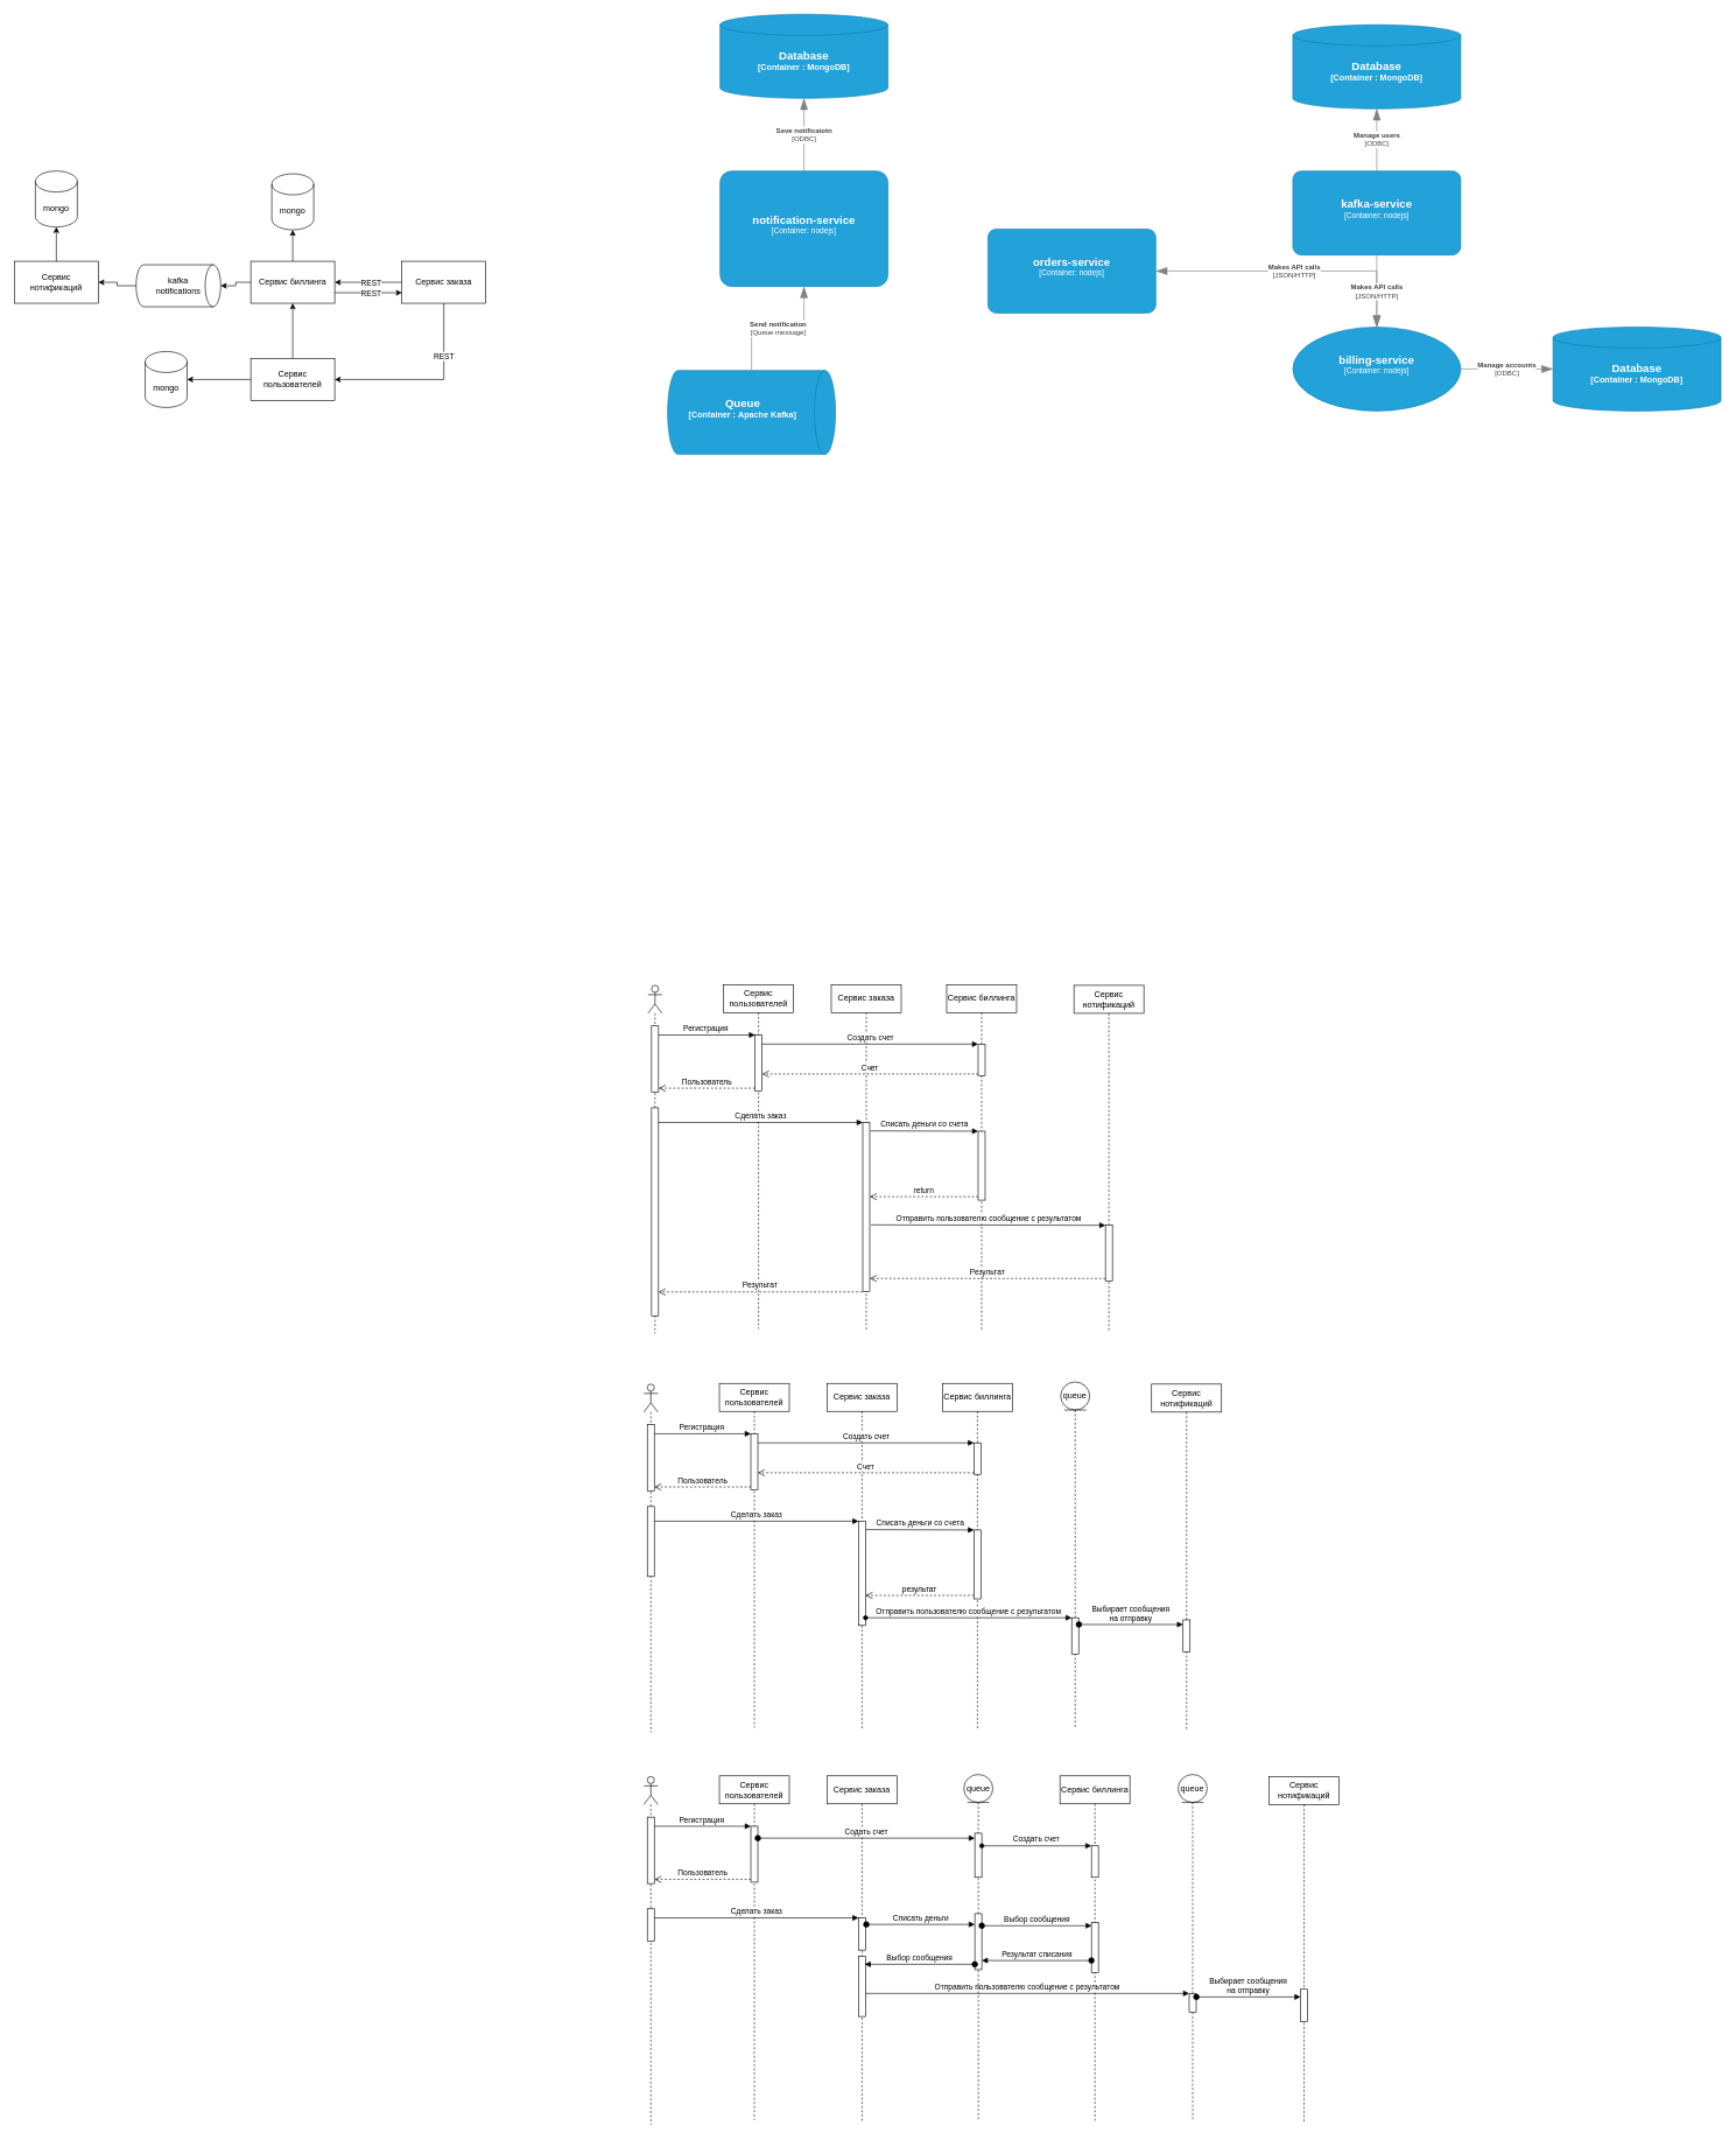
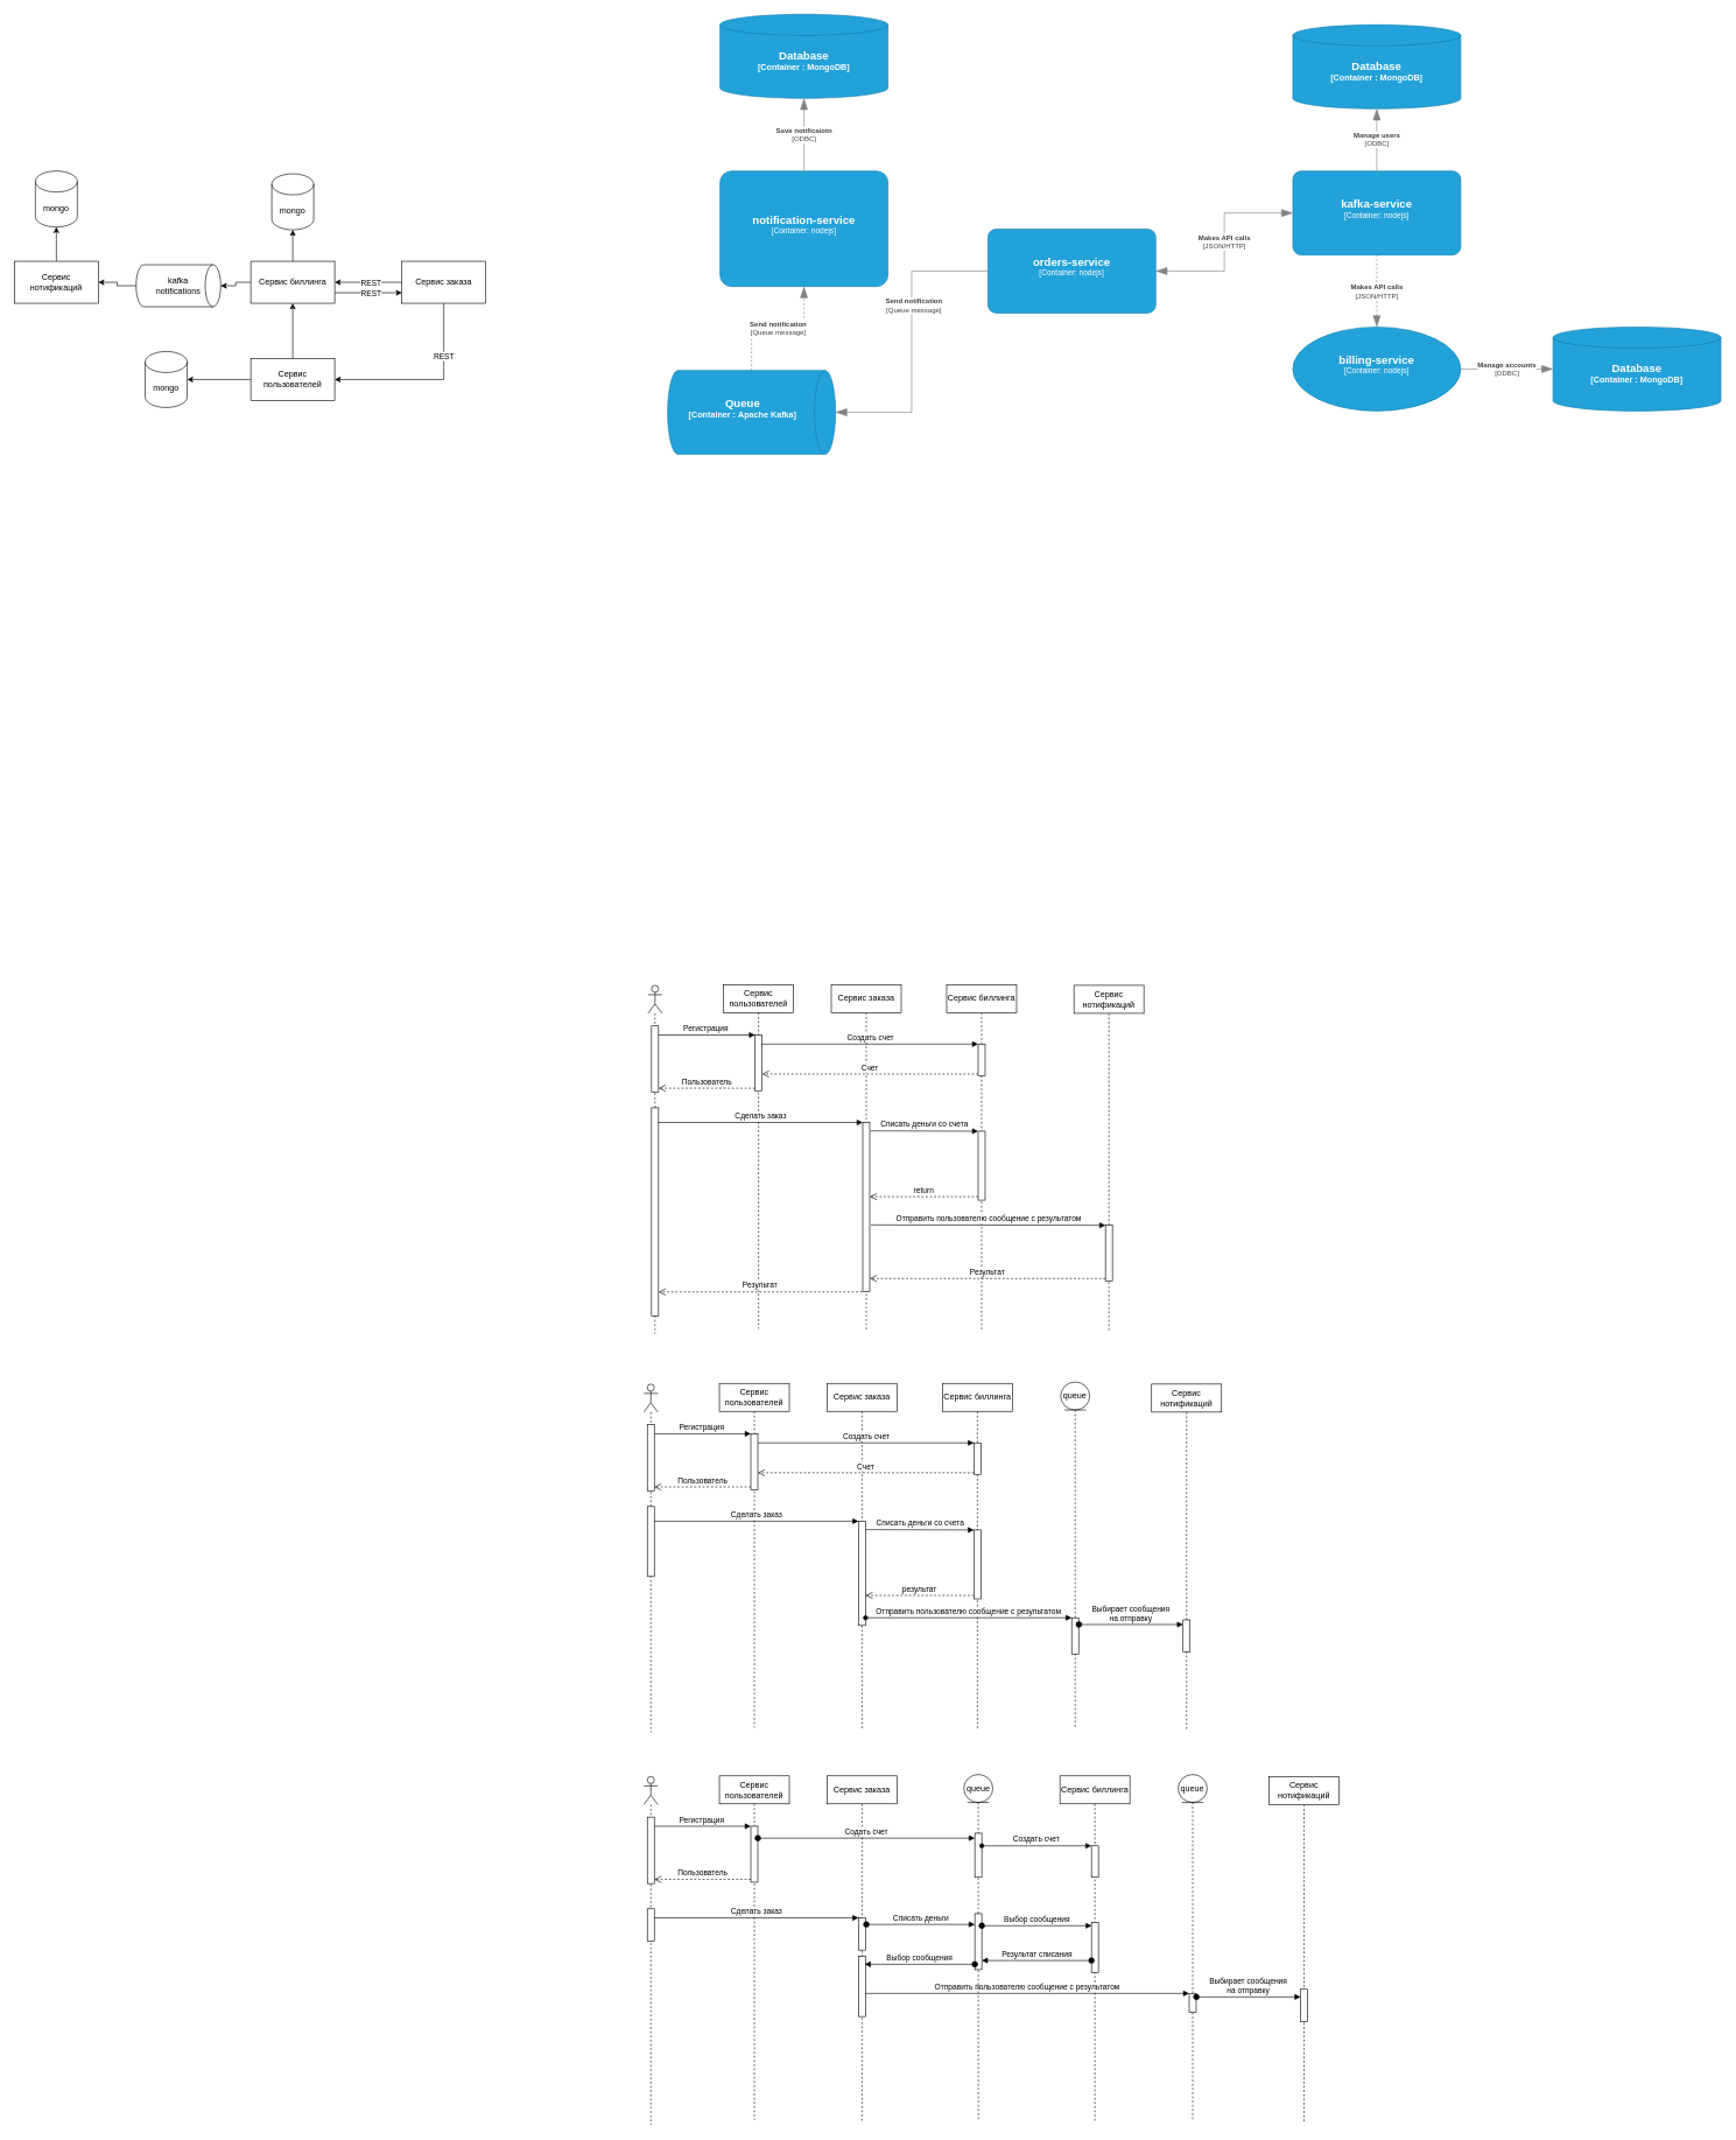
- <mxCell id="43" value="&lt;div style=&quot;text-align: left&quot;&gt;&lt;div style=&quot;text-align: center&quot;&gt;&lt;b&gt;Makes API calls&lt;/b&gt;&lt;/div&gt;&lt;div style=&quot;text-align: center&quot;&gt;[JSON/HTTP]&lt;/div&gt;&lt;/div&gt;" style="endArrow=blockThin;html=1;fontSize=10;fontColor=#404040;strokeWidth=1;endFill=1;strokeColor=#828282;elbow=vertical;metaEdit=1;endSize=14;startSize=14;jumpStyle=arc;jumpSize=16;rounded=0;edgeStyle=orthogonalEdgeStyle;" parent="1" source="34" target="35" edge="1"><mxGeometry width="240" relative="1" as="geometry"><mxPoint x="1848" y="692" as="sourcePoint" /><mxPoint x="1988" y="438" as="targetPoint" /></mxGeometry></mxCell>
+ <mxCell id="43" value="&lt;div style=&quot;text-align: left&quot;&gt;&lt;div style=&quot;text-align: center&quot;&gt;&lt;b&gt;Makes API calls&lt;/b&gt;&lt;/div&gt;&lt;div style=&quot;text-align: center&quot;&gt;[JSON/HTTP]&lt;/div&gt;&lt;/div&gt;" style="endArrow=blockThin;html=1;fontSize=10;fontColor=#404040;strokeWidth=1;endFill=1;strokeColor=#828282;elbow=vertical;metaEdit=1;endSize=14;startSize=14;jumpStyle=arc;jumpSize=16;rounded=0;edgeStyle=orthogonalEdgeStyle;dashed=1;" parent="1" source="34" target="35" edge="1"><mxGeometry width="240" relative="1" as="geometry"><mxPoint x="1848" y="692" as="sourcePoint" /><mxPoint x="1988" y="438" as="targetPoint" /></mxGeometry></mxCell>
- <mxCell id="42" value="&lt;div style=&quot;text-align: left&quot;&gt;&lt;div style=&quot;text-align: center&quot;&gt;&lt;b&gt;Makes API calls&lt;/b&gt;&lt;/div&gt;&lt;div style=&quot;text-align: center&quot;&gt;[JSON/HTTP]&lt;/div&gt;&lt;/div&gt;" style="endArrow=blockThin;html=1;fontSize=10;fontColor=#404040;strokeWidth=1;endFill=1;strokeColor=#828282;elbow=vertical;metaEdit=1;endSize=14;startSize=14;jumpStyle=arc;jumpSize=16;rounded=0;edgeStyle=orthogonalEdgeStyle;exitX=1;exitY=0.5;exitDx=0;exitDy=0;exitPerimeter=0;startArrow=blockThin;startFill=1;" parent="1" source="36" target="35" edge="1"><mxGeometry width="240" relative="1" as="geometry"><mxPoint x="1792" y="763" as="sourcePoint" /><mxPoint x="1552" y="763" as="targetPoint" /></mxGeometry></mxCell>
+ <mxCell id="42" value="&lt;div style=&quot;text-align: left&quot;&gt;&lt;div style=&quot;text-align: center&quot;&gt;&lt;b&gt;Makes API calls&lt;/b&gt;&lt;/div&gt;&lt;div style=&quot;text-align: center&quot;&gt;[JSON/HTTP]&lt;/div&gt;&lt;/div&gt;" style="endArrow=blockThin;html=1;fontSize=10;fontColor=#404040;strokeWidth=1;endFill=1;strokeColor=#828282;elbow=vertical;metaEdit=1;endSize=14;startSize=14;jumpStyle=arc;jumpSize=16;rounded=0;edgeStyle=orthogonalEdgeStyle;exitX=1;exitY=0.5;exitDx=0;exitDy=0;exitPerimeter=0;startArrow=blockThin;startFill=1;" parent="1" source="36" target="34" edge="1"><mxGeometry width="240" relative="1" as="geometry"><mxPoint x="1792" y="763" as="sourcePoint" /><mxPoint x="1552" y="763" as="targetPoint" /></mxGeometry></mxCell>
+ <mxCell id="41" value="&lt;div style=&quot;text-align: left&quot;&gt;&lt;div style=&quot;text-align: center&quot;&gt;&lt;b&gt;Send notification&lt;/b&gt;&lt;/div&gt;&lt;div style=&quot;text-align: center&quot;&gt;[Queue message]&lt;/div&gt;&lt;/div&gt;" style="endArrow=blockThin;html=1;fontSize=10;fontColor=#404040;strokeWidth=1;endFill=1;strokeColor=#828282;elbow=vertical;metaEdit=1;endSize=14;startSize=14;jumpStyle=arc;jumpSize=16;rounded=0;edgeStyle=orthogonalEdgeStyle;entryX=0.5;entryY=0;entryDx=0;entryDy=0;entryPerimeter=0;exitX=0;exitY=0.5;exitDx=0;exitDy=0;exitPerimeter=0;" parent="1" source="36" target="33" edge="1"><mxGeometry x="-0.247" y="3" width="240" relative="1" as="geometry"><mxPoint x="1542" y="753" as="sourcePoint" /><mxPoint x="1782" y="753" as="targetPoint" /><mxPoint as="offset" /></mxGeometry></mxCell>
- <mxCell id="40" value="&lt;div style=&quot;text-align: left&quot;&gt;&lt;div style=&quot;text-align: center&quot;&gt;&lt;b&gt;Send notification&lt;/b&gt;&lt;/div&gt;&lt;div style=&quot;text-align: center&quot;&gt;[Queue message]&lt;/div&gt;&lt;/div&gt;" style="endArrow=blockThin;html=1;fontSize=10;fontColor=#404040;strokeWidth=1;endFill=1;strokeColor=#828282;elbow=vertical;metaEdit=1;endSize=14;startSize=14;jumpStyle=arc;jumpSize=16;rounded=0;edgeStyle=orthogonalEdgeStyle;exitX=0;exitY=0.5;exitDx=0;exitDy=0;exitPerimeter=0;" parent="1" source="33" target="31" edge="1"><mxGeometry width="240" relative="1" as="geometry"><mxPoint x="1130" y="704" as="sourcePoint" /><mxPoint x="1370" y="704" as="targetPoint" /></mxGeometry></mxCell>
+ <mxCell id="40" value="&lt;div style=&quot;text-align: left&quot;&gt;&lt;div style=&quot;text-align: center&quot;&gt;&lt;b&gt;Send notification&lt;/b&gt;&lt;/div&gt;&lt;div style=&quot;text-align: center&quot;&gt;[Queue message]&lt;/div&gt;&lt;/div&gt;" style="endArrow=blockThin;html=1;fontSize=10;fontColor=#404040;strokeWidth=1;endFill=1;strokeColor=#828282;elbow=vertical;metaEdit=1;endSize=14;startSize=14;jumpStyle=arc;jumpSize=16;rounded=0;edgeStyle=orthogonalEdgeStyle;exitX=0;exitY=0.5;exitDx=0;exitDy=0;exitPerimeter=0;dashed=1;" parent="1" source="33" target="31" edge="1"><mxGeometry width="240" relative="1" as="geometry"><mxPoint x="1130" y="704" as="sourcePoint" /><mxPoint x="1370" y="704" as="targetPoint" /></mxGeometry></mxCell>
